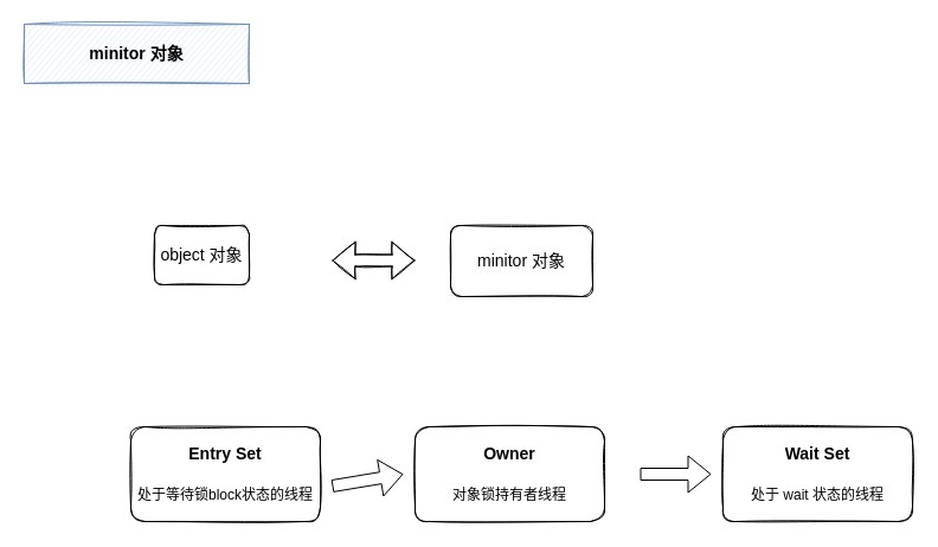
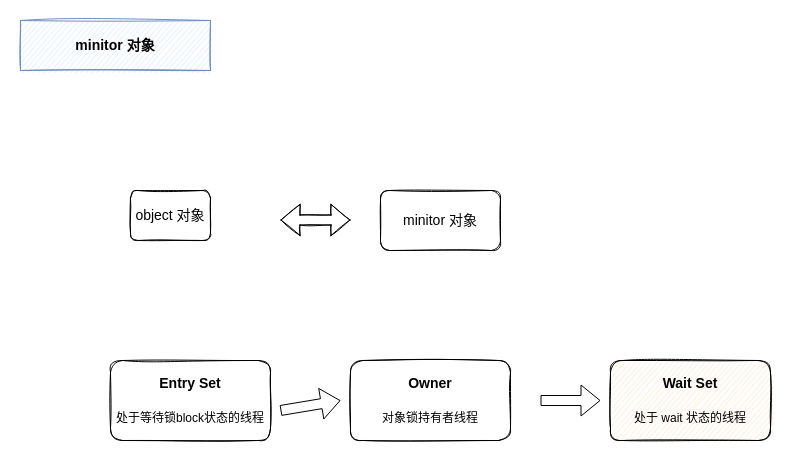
- <mxCell id="9" value="&lt;b&gt;Wait Set&lt;br&gt;&lt;/b&gt;&lt;br&gt;&lt;span style=&quot;font-size: 12px&quot;&gt;处于 wait 状态的线程&lt;/span&gt;" style="rounded=1;whiteSpace=wrap;html=1;sketch=1;fontSize=14;" vertex="1" parent="1"><mxGeometry x="610" y="360" width="160" height="80" as="geometry" /></mxCell>
+ <mxCell id="9" value="&lt;b&gt;Wait Set&lt;br&gt;&lt;/b&gt;&lt;br&gt;&lt;span style=&quot;font-size: 12px&quot;&gt;处于 wait 状态的线程&lt;/span&gt;" style="rounded=1;whiteSpace=wrap;html=1;sketch=1;fontSize=14;fillColor=#ffe6cc;" vertex="1" parent="1"><mxGeometry x="610" y="360" width="160" height="80" as="geometry" /></mxCell>
